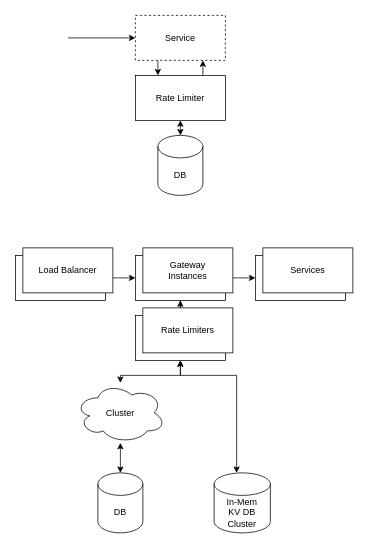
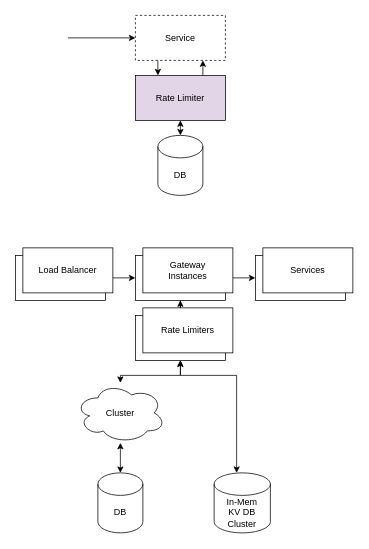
- <mxCell id="6" value="Rate Limiter" style="rounded=0;whiteSpace=wrap;html=1;" vertex="1" parent="1"><mxGeometry x="180" y="100" width="120" height="60" as="geometry" /></mxCell>
+ <mxCell id="6" value="Rate Limiter" style="rounded=0;whiteSpace=wrap;html=1;fillColor=#e1d5e7;" vertex="1" parent="1"><mxGeometry x="180" y="100" width="120" height="60" as="geometry" /></mxCell>
